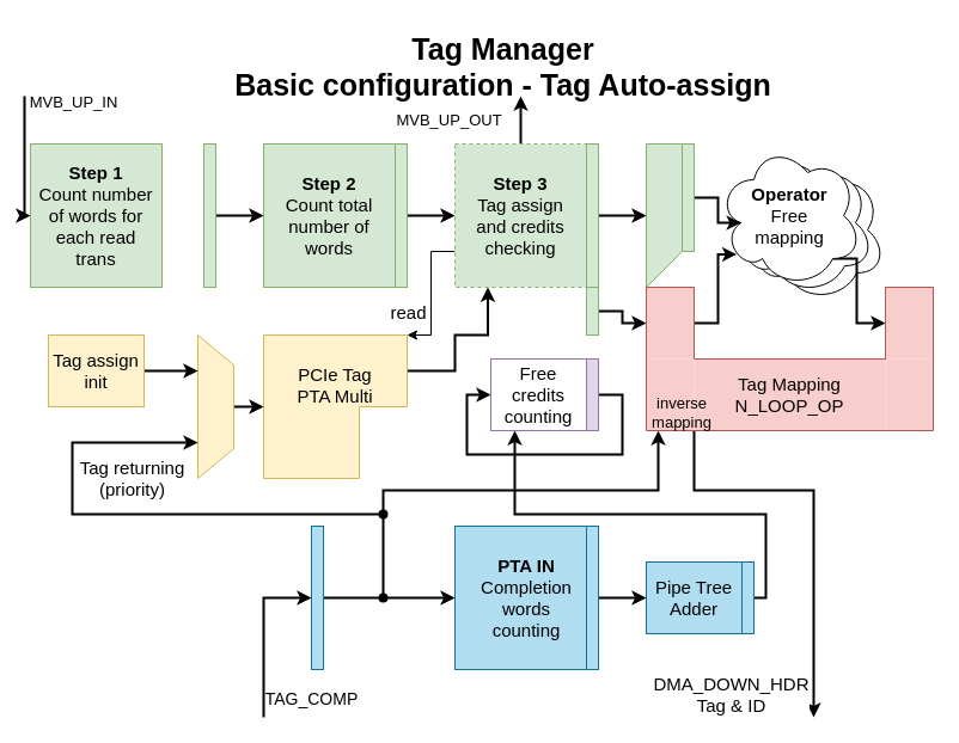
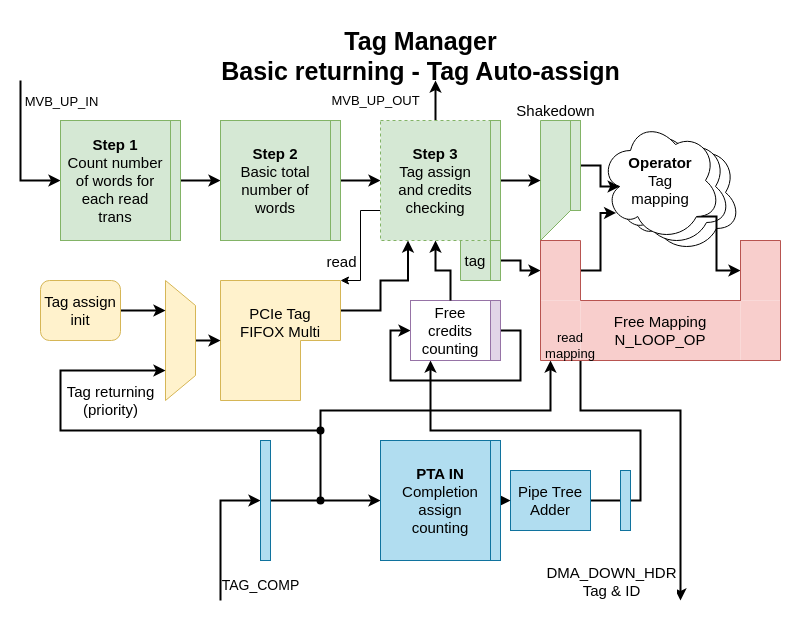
- <mxCell id="33" value="Tag Manager&lt;br&gt;Basic configuration - Tag Auto-assign" style="text;html=1;align=center;verticalAlign=middle;resizable=0;points=[];autosize=1;strokeColor=none;fontSize=25;fontStyle=1" parent="1" vertex="1"><mxGeometry x="190" y="20" width="460" height="70" as="geometry" /></mxCell>
+ <mxCell id="33" value="Tag Manager&lt;br&gt;Basic returning - Tag Auto-assign" style="text;html=1;align=center;verticalAlign=middle;resizable=0;points=[];autosize=1;strokeColor=none;fontSize=25;fontStyle=1" parent="1" vertex="1"><mxGeometry x="190" y="20" width="460" height="70" as="geometry" /></mxCell>
+ <mxCell id="17" value="Shakedown" style="text;html=1;align=center;verticalAlign=middle;resizable=0;points=[];autosize=1;strokeColor=none;fontSize=15;" parent="1" vertex="1"><mxGeometry x="510" y="100" width="90" height="20" as="geometry" /></mxCell>
- <mxCell id="50" value="&lt;b&gt;Step 1&lt;/b&gt;&lt;br&gt;Count number&lt;br&gt;of words for&lt;br&gt;each read&lt;br&gt;trans" style="rounded=0;whiteSpace=wrap;html=1;fontSize=15;fillColor=#d5e8d4;strokeColor=#82b366;" parent="1" vertex="1"><mxGeometry x="25" y="120" width="110" height="120" as="geometry" /></mxCell>
+ <mxCell id="50" value="&lt;b&gt;Step 1&lt;/b&gt;&lt;br&gt;Count number&lt;br&gt;of words for&lt;br&gt;each read&lt;br&gt;trans" style="rounded=0;whiteSpace=wrap;html=1;fontSize=15;fillColor=#d5e8d4;strokeColor=#82b366;" parent="1" vertex="1"><mxGeometry x="60" y="120" width="110" height="120" as="geometry" /></mxCell>
- <mxCell id="49" value="&lt;b&gt;Step 2&lt;/b&gt;&lt;br&gt;Count total number of&lt;br&gt;words" style="rounded=0;whiteSpace=wrap;html=1;fontSize=15;fillColor=#d5e8d4;strokeColor=#82b366;" parent="1" vertex="1"><mxGeometry x="220" y="120" width="110" height="120" as="geometry" /></mxCell>
+ <mxCell id="49" value="&lt;b&gt;Step 2&lt;/b&gt;&lt;br&gt;Basic total number of&lt;br&gt;words" style="rounded=0;whiteSpace=wrap;html=1;fontSize=15;fillColor=#d5e8d4;strokeColor=#82b366;" parent="1" vertex="1"><mxGeometry x="220" y="120" width="110" height="120" as="geometry" /></mxCell>
- <mxCell id="20" value="&lt;b&gt;Operator&lt;/b&gt;&lt;br&gt;Free&lt;br&gt;mapping" style="ellipse;shape=cloud;whiteSpace=wrap;html=1;fontSize=15;fillColor=#ffffff;" parent="1" vertex="1"><mxGeometry x="600" y="120" width="120" height="120" as="geometry" /></mxCell>
+ <mxCell id="20" value="&lt;b&gt;Operator&lt;/b&gt;&lt;br&gt;Tag&lt;br&gt;mapping" style="ellipse;shape=cloud;whiteSpace=wrap;html=1;fontSize=15;fillColor=#ffffff;" parent="1" vertex="1"><mxGeometry x="600" y="120" width="120" height="120" as="geometry" /></mxCell>
+ <mxCell id="22" value="tag" style="shape=partialRectangle;whiteSpace=wrap;html=1;top=0;bottom=1;fontSize=15;fillColor=#d5e8d4;strokeColor=#82b366;" parent="1" vertex="1"><mxGeometry x="460" y="240" width="30" height="40" as="geometry" /></mxCell>
+ <mxCell id="45" style="edgeStyle=orthogonalEdgeStyle;rounded=0;orthogonalLoop=1;jettySize=auto;html=1;exitX=0.5;exitY=0;exitDx=0;exitDy=0;entryX=0.5;entryY=1;entryDx=0;entryDy=0;fontSize=15;strokeWidth=2;" parent="1" source="44" target="48" edge="1"><mxGeometry x="80" y="160" as="geometry" /></mxCell>
- <mxCell id="26" value="Tag assign init" style="rounded=0;whiteSpace=wrap;html=1;fontSize=15;fillColor=#fff2cc;strokeColor=#d6b656;" parent="1" vertex="1"><mxGeometry x="40" y="280" width="80" height="60" as="geometry" /></mxCell>
+ <mxCell id="26" value="Tag assign init" style="whiteSpace=wrap;html=1;fontSize=15;fillColor=#fff2cc;strokeColor=#d6b656;rounded=1;" parent="1" vertex="1"><mxGeometry x="40" y="280" width="80" height="60" as="geometry" /></mxCell>
- <mxCell id="32" value="Tag Mapping N_LOOP_OP" style="shape=partialRectangle;whiteSpace=wrap;html=1;bottom=1;right=0;fontSize=15;top=1;left=0;fillColor=#f8cecc;strokeColor=#b85450;" parent="1" vertex="1"><mxGeometry x="580" y="300" width="160" height="60" as="geometry" /></mxCell>
+ <mxCell id="32" value="Free Mapping N_LOOP_OP" style="shape=partialRectangle;whiteSpace=wrap;html=1;bottom=1;right=0;fontSize=15;top=1;left=0;fillColor=#f8cecc;strokeColor=#b85450;" parent="1" vertex="1"><mxGeometry x="580" y="300" width="160" height="60" as="geometry" /></mxCell>
- <mxCell id="9" value="PCIe Tag&lt;br&gt;PTA Multi&lt;br&gt;&lt;br&gt;&lt;br&gt;" style="shape=corner;whiteSpace=wrap;html=1;fontSize=15;dx=80;dy=60;fillColor=#fff2cc;strokeColor=#d6b656;" parent="1" vertex="1"><mxGeometry x="220" y="280" width="120" height="120" as="geometry" /></mxCell>
+ <mxCell id="9" value="PCIe Tag&lt;br&gt;FIFOX Multi&lt;br&gt;&lt;br&gt;&lt;br&gt;" style="shape=corner;whiteSpace=wrap;html=1;fontSize=15;dx=80;dy=60;fillColor=#fff2cc;strokeColor=#d6b656;" parent="1" vertex="1"><mxGeometry x="220" y="280" width="120" height="120" as="geometry" /></mxCell>
- <mxCell id="43" value="inverse mapping" style="text;html=1;strokeColor=none;fillColor=none;align=center;verticalAlign=middle;whiteSpace=wrap;rounded=0;fontSize=13;" parent="1" vertex="1"><mxGeometry x="550" y="335" width="40" height="20" as="geometry" /></mxCell>
+ <mxCell id="43" value="read mapping" style="text;html=1;strokeColor=none;fillColor=none;align=center;verticalAlign=middle;whiteSpace=wrap;rounded=0;fontSize=13;" parent="1" vertex="1"><mxGeometry x="550" y="335" width="40" height="20" as="geometry" /></mxCell>
- <mxCell id="47" value="&lt;b&gt;PTA IN&lt;/b&gt;&lt;br&gt;Completion words&lt;br&gt;counting" style="rounded=0;whiteSpace=wrap;html=1;fontSize=15;fillColor=#b1ddf0;strokeColor=#10739e;" parent="1" vertex="1"><mxGeometry x="380" y="440" width="120" height="120" as="geometry" /></mxCell>
+ <mxCell id="47" value="&lt;b&gt;PTA IN&lt;/b&gt;&lt;br&gt;Completion assign&lt;br&gt;counting" style="rounded=0;whiteSpace=wrap;html=1;fontSize=15;fillColor=#b1ddf0;strokeColor=#10739e;" parent="1" vertex="1"><mxGeometry x="380" y="440" width="120" height="120" as="geometry" /></mxCell>
- <mxCell id="40" value="Pipe Tree Adder" style="rounded=0;whiteSpace=wrap;html=1;fontSize=15;fillColor=#b1ddf0;strokeColor=#10739e;" parent="1" vertex="1"><mxGeometry x="540" y="470" width="80" height="60" as="geometry" /></mxCell>
+ <mxCell id="40" value="Pipe Tree Adder" style="rounded=0;whiteSpace=wrap;html=1;fontSize=15;fillColor=#b1ddf0;strokeColor=#10739e;" parent="1" vertex="1"><mxGeometry x="510" y="470" width="80" height="60" as="geometry" /></mxCell>
